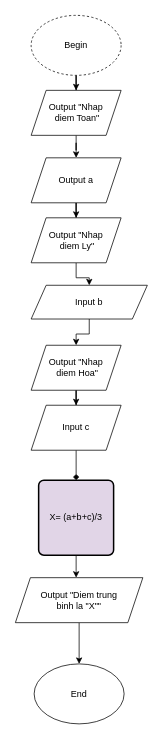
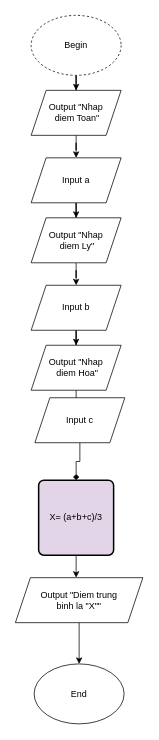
- <mxCell id="8" value="Output a" style="shape=parallelogram;perimeter=parallelogramPerimeter;whiteSpace=wrap;html=1;fixedSize=1;" vertex="1" parent="1"><mxGeometry x="41" y="210" width="120" height="60" as="geometry" /></mxCell>
+ <mxCell id="8" value="Input a" style="shape=parallelogram;perimeter=parallelogramPerimeter;whiteSpace=wrap;html=1;fixedSize=1;" vertex="1" parent="1"><mxGeometry x="41" y="210" width="120" height="60" as="geometry" /></mxCell>
- <mxCell id="12" value="Input b" style="shape=parallelogram;perimeter=parallelogramPerimeter;whiteSpace=wrap;html=1;fixedSize=1;" vertex="1" parent="1"><mxGeometry x="41" y="380" width="155" height="45" as="geometry" /></mxCell>
+ <mxCell id="12" value="Input b" style="shape=parallelogram;perimeter=parallelogramPerimeter;whiteSpace=wrap;html=1;fixedSize=1;" vertex="1" parent="1"><mxGeometry x="41" y="380" width="120" height="60" as="geometry" /></mxCell>
- <mxCell id="16" value="Input c" style="shape=parallelogram;perimeter=parallelogramPerimeter;whiteSpace=wrap;html=1;fixedSize=1;" vertex="1" parent="1"><mxGeometry x="41" y="540" width="120" height="60" as="geometry" /></mxCell>
+ <mxCell id="16" value="Input c" style="shape=parallelogram;perimeter=parallelogramPerimeter;whiteSpace=wrap;html=1;fixedSize=1;" vertex="1" parent="1"><mxGeometry x="46" y="530" width="120" height="60" as="geometry" /></mxCell>
